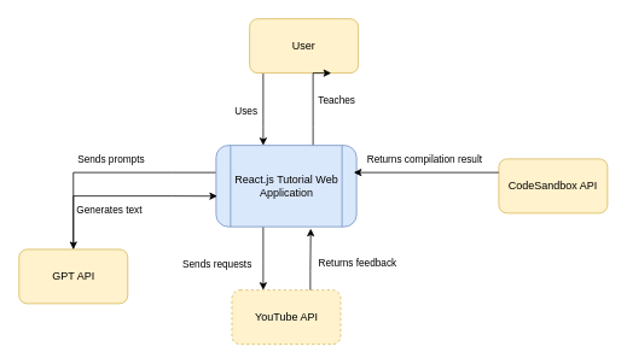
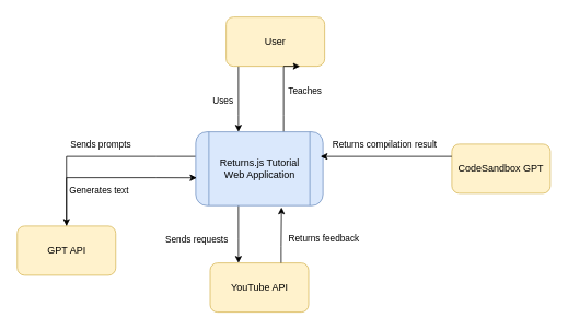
- <mxCell id="11" value="React.js Tutorial Web Application" style="shape=process;whiteSpace=wrap;html=1;backgroundOutline=1;rounded=1;fillColor=#dae8fc;strokeColor=#6c8ebf;" parent="1" vertex="1"><mxGeometry x="238" y="160" width="155" height="90" as="geometry" /></mxCell>
+ <mxCell id="11" value="Returns.js Tutorial Web Application" style="shape=process;whiteSpace=wrap;html=1;backgroundOutline=1;rounded=1;fillColor=#dae8fc;strokeColor=#6c8ebf;" parent="1" vertex="1"><mxGeometry x="238" y="160" width="155" height="90" as="geometry" /></mxCell>
- <mxCell id="18" value="CodeSandbox API" style="whiteSpace=wrap;html=1;fillColor=#fff2cc;strokeColor=#d6b656;rounded=1;" parent="1" vertex="1"><mxGeometry x="550" y="175" width="120" height="60" as="geometry" /></mxCell>
+ <mxCell id="18" value="CodeSandbox GPT" style="whiteSpace=wrap;html=1;fillColor=#fff2cc;strokeColor=#d6b656;rounded=1;" parent="1" vertex="1"><mxGeometry x="550" y="175" width="120" height="60" as="geometry" /></mxCell>
- <mxCell id="15" value="YouTube API" style="whiteSpace=wrap;html=1;fillColor=#fff2cc;strokeColor=#d6b656;rounded=1;dashed=1;" parent="1" vertex="1"><mxGeometry x="255.5" y="320" width="120" height="60" as="geometry" /></mxCell>
+ <mxCell id="15" value="YouTube API" style="whiteSpace=wrap;html=1;fillColor=#fff2cc;strokeColor=#d6b656;rounded=1;" parent="1" vertex="1"><mxGeometry x="255.5" y="320" width="120" height="60" as="geometry" /></mxCell>
